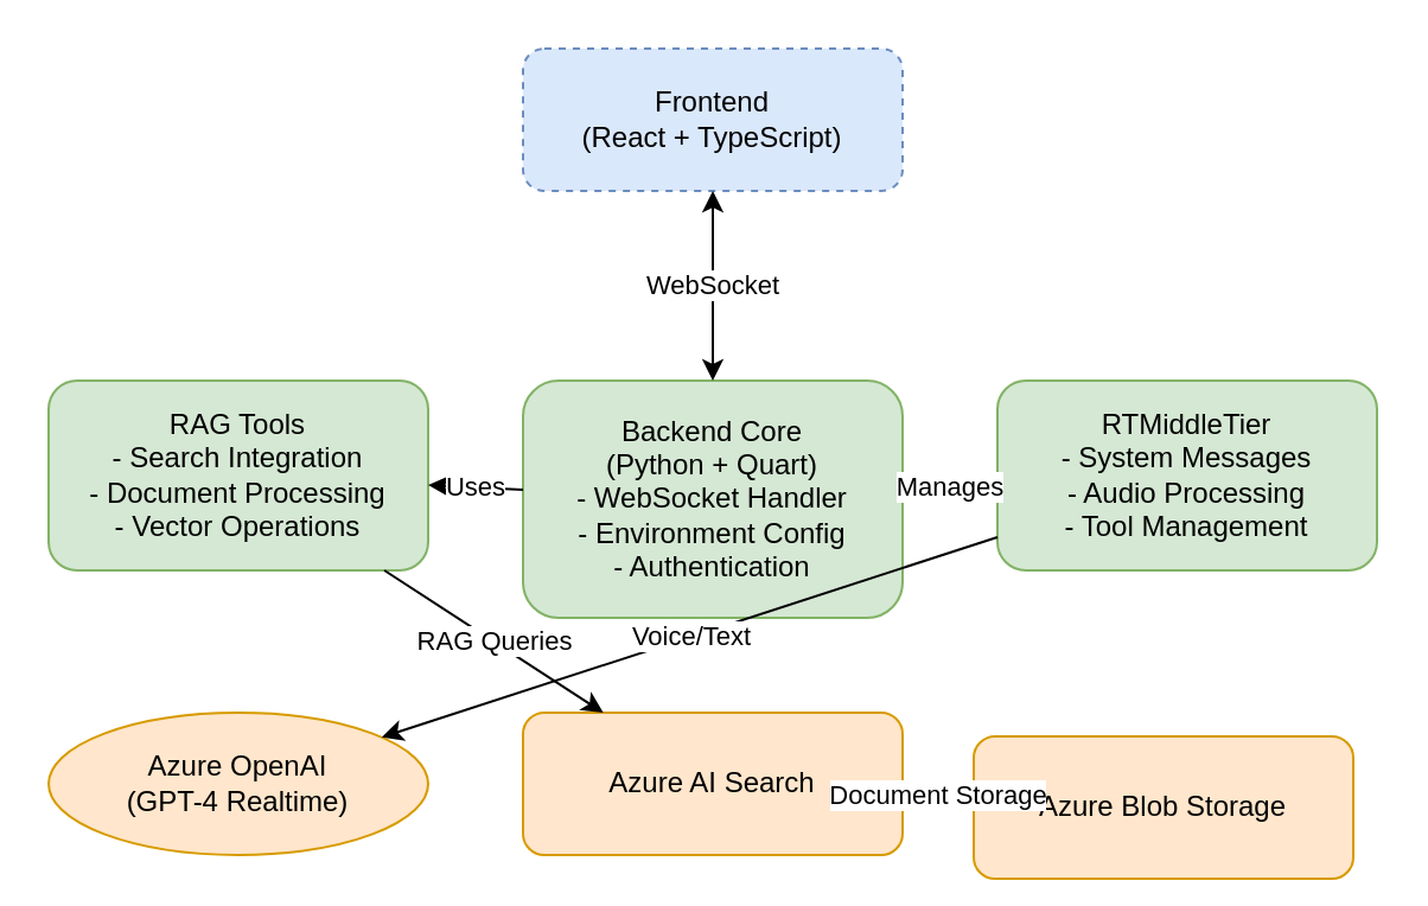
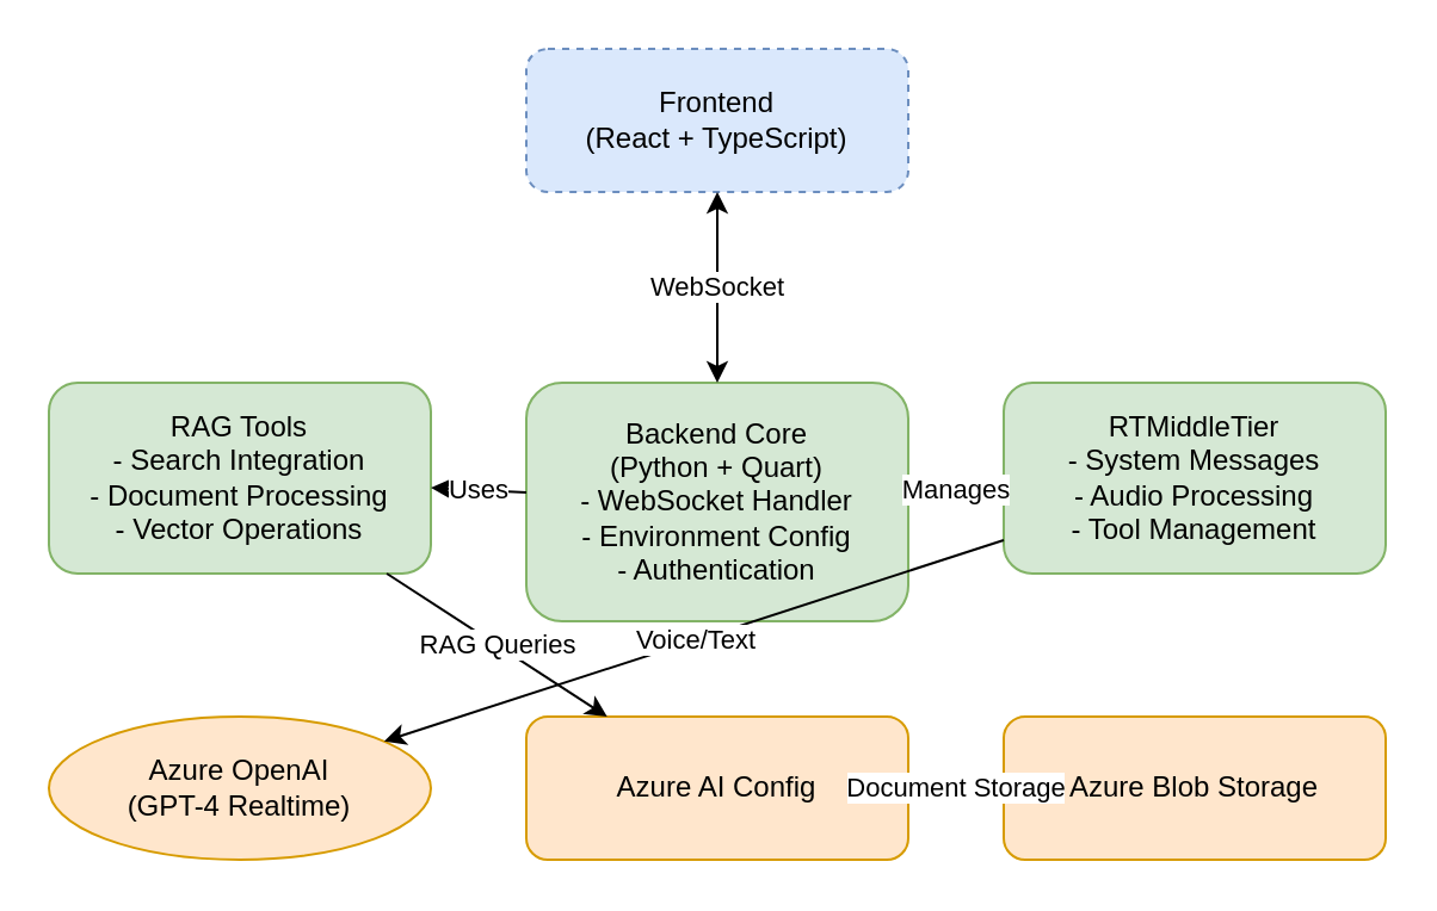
- <mxCell id="7" value="Azure AI Search" style="rounded=1;whiteSpace=wrap;html=1;fillColor=#ffe6cc;strokeColor=#d79b00;" vertex="1" parent="1"><mxGeometry x="220" y="300" width="160" height="60" as="geometry" /></mxCell>
+ <mxCell id="7" value="Azure AI Config" style="rounded=1;whiteSpace=wrap;html=1;fillColor=#ffe6cc;strokeColor=#d79b00;" vertex="1" parent="1"><mxGeometry x="220" y="300" width="160" height="60" as="geometry" /></mxCell>
- <mxCell id="8" value="Azure Blob Storage" style="rounded=1;whiteSpace=wrap;html=1;fillColor=#ffe6cc;strokeColor=#d79b00;" vertex="1" parent="1"><mxGeometry x="410" y="310" width="160" height="60" as="geometry" /></mxCell>
+ <mxCell id="8" value="Azure Blob Storage" style="rounded=1;whiteSpace=wrap;html=1;fillColor=#ffe6cc;strokeColor=#d79b00;" vertex="1" parent="1"><mxGeometry x="420" y="300" width="160" height="60" as="geometry" /></mxCell>
